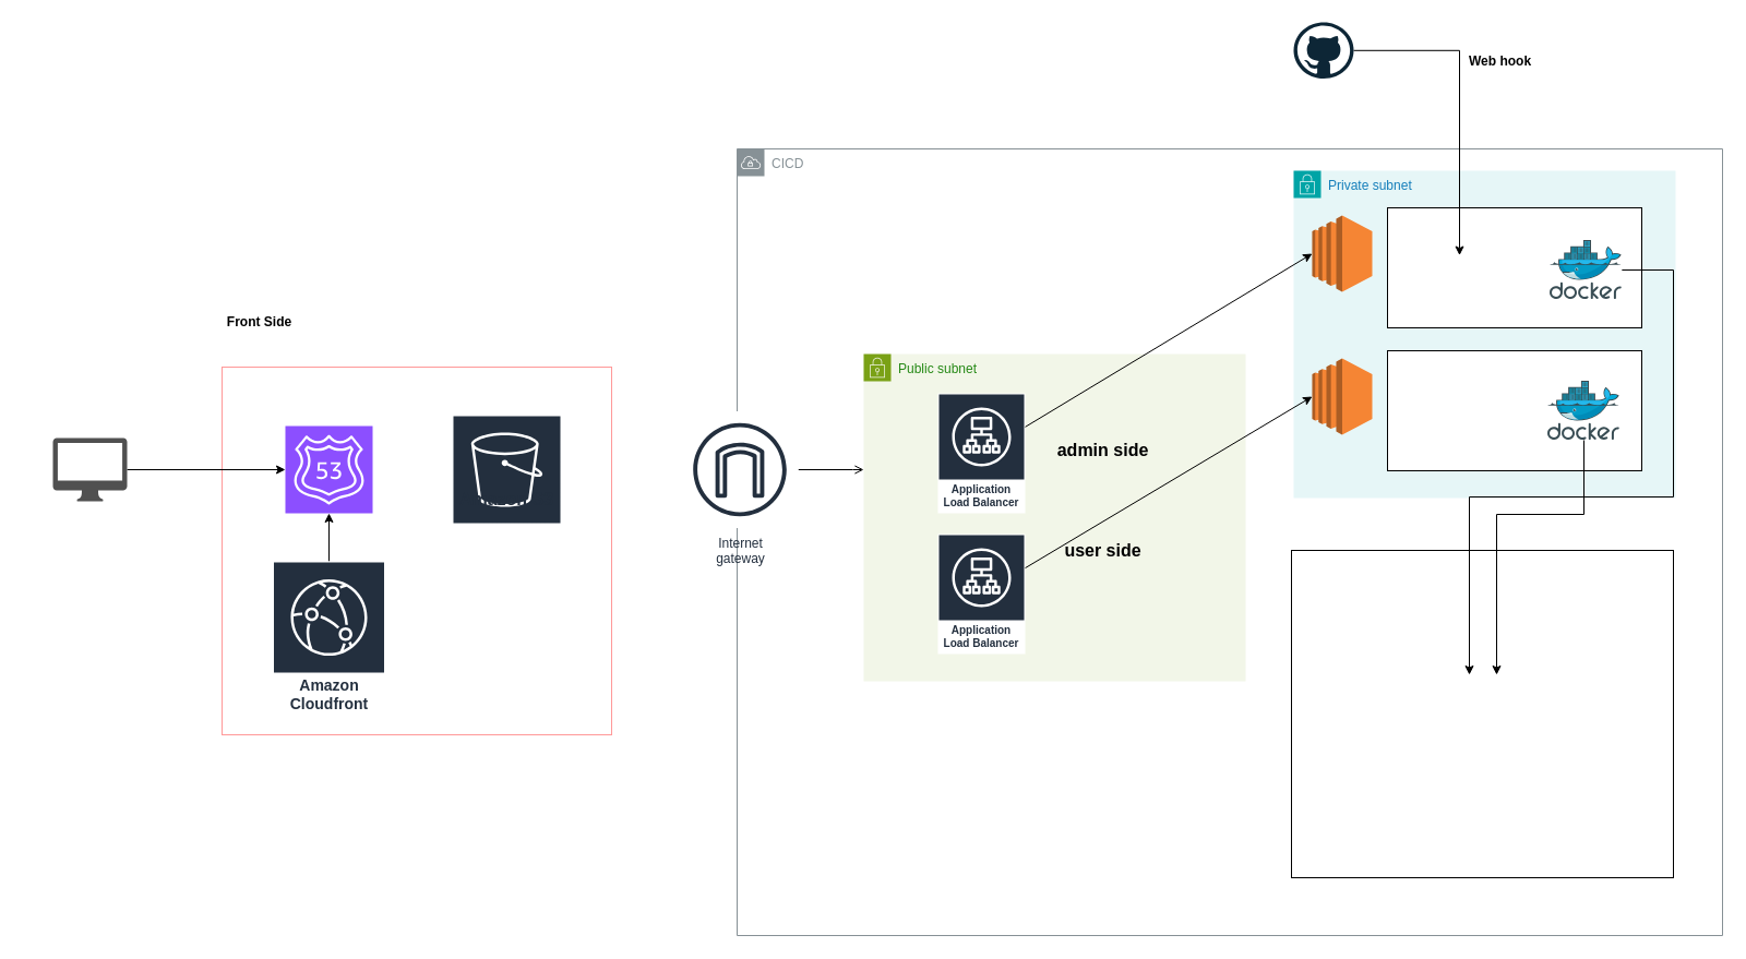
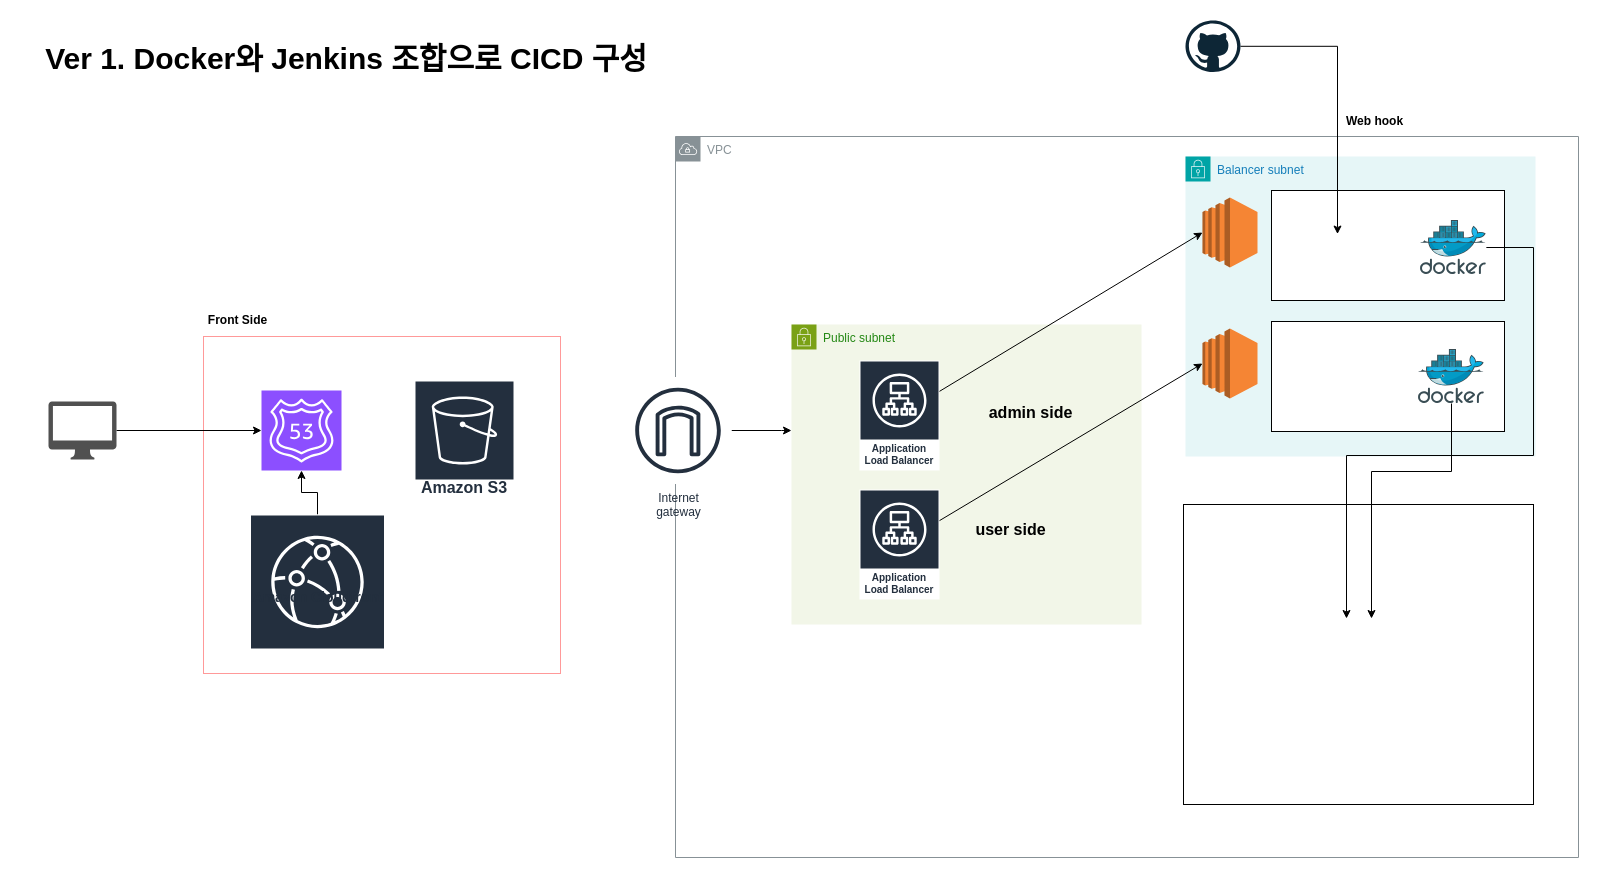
- <mxCell id="33" value="&lt;b&gt;Web hook&lt;/b&gt;" style="text;html=1;align=center;verticalAlign=middle;resizable=0;points=[];autosize=1;strokeColor=none;fillColor=none;" vertex="1" parent="1"><mxGeometry x="1336" y="43" width="75" height="26" as="geometry" /></mxCell>
+ <mxCell id="33" value="&lt;b&gt;Web hook&lt;/b&gt;" style="text;html=1;align=center;verticalAlign=middle;resizable=0;points=[];autosize=1;strokeColor=none;fillColor=none;" vertex="1" parent="1"><mxGeometry x="1336" y="108" width="75" height="26" as="geometry" /></mxCell>
+ <mxCell id="4" value="&lt;span style=&quot;font-size: 30px;&quot;&gt;&lt;b&gt;Ver 1. Docker와 Jenkins 조합으로 CICD 구성&lt;/b&gt;&lt;/span&gt;" style="text;html=1;align=center;verticalAlign=middle;whiteSpace=wrap;rounded=0;" vertex="1" parent="1"><mxGeometry x="20" y="43" width="652" height="30" as="geometry" /></mxCell>
- <mxCell id="2" value="CICD" style="sketch=0;outlineConnect=0;gradientColor=none;html=1;whiteSpace=wrap;fontSize=12;fontStyle=0;shape=mxgraph.aws4.group;grIcon=mxgraph.aws4.group_vpc;strokeColor=#879196;fillColor=none;verticalAlign=top;align=left;spacingLeft=30;fontColor=#879196;dashed=0;" vertex="1" parent="1"><mxGeometry x="675" y="136" width="903" height="721" as="geometry" /></mxCell>
+ <mxCell id="2" value="VPC" style="sketch=0;outlineConnect=0;gradientColor=none;html=1;whiteSpace=wrap;fontSize=12;fontStyle=0;shape=mxgraph.aws4.group;grIcon=mxgraph.aws4.group_vpc;strokeColor=#879196;fillColor=none;verticalAlign=top;align=left;spacingLeft=30;fontColor=#879196;dashed=0;" vertex="1" parent="1"><mxGeometry x="675" y="136" width="903" height="721" as="geometry" /></mxCell>
- <mxCell id="14" value="Private subnet" style="points=[[0,0],[0.25,0],[0.5,0],[0.75,0],[1,0],[1,0.25],[1,0.5],[1,0.75],[1,1],[0.75,1],[0.5,1],[0.25,1],[0,1],[0,0.75],[0,0.5],[0,0.25]];outlineConnect=0;gradientColor=none;html=1;whiteSpace=wrap;fontSize=12;fontStyle=0;container=1;pointerEvents=0;collapsible=0;recursiveResize=0;shape=mxgraph.aws4.group;grIcon=mxgraph.aws4.group_security_group;grStroke=0;strokeColor=#00A4A6;fillColor=#E6F6F7;verticalAlign=top;align=left;spacingLeft=30;fontColor=#147EBA;dashed=0;" vertex="1" parent="1"><mxGeometry x="1185" y="156" width="350" height="300" as="geometry" /></mxCell>
+ <mxCell id="14" value="Balancer subnet" style="points=[[0,0],[0.25,0],[0.5,0],[0.75,0],[1,0],[1,0.25],[1,0.5],[1,0.75],[1,1],[0.75,1],[0.5,1],[0.25,1],[0,1],[0,0.75],[0,0.5],[0,0.25]];outlineConnect=0;gradientColor=none;html=1;whiteSpace=wrap;fontSize=12;fontStyle=0;container=1;pointerEvents=0;collapsible=0;recursiveResize=0;shape=mxgraph.aws4.group;grIcon=mxgraph.aws4.group_security_group;grStroke=0;strokeColor=#00A4A6;fillColor=#E6F6F7;verticalAlign=top;align=left;spacingLeft=30;fontColor=#147EBA;dashed=0;" vertex="1" parent="1"><mxGeometry x="1185" y="156" width="350" height="300" as="geometry" /></mxCell>
- <mxCell id="13" value="&lt;b&gt;Front Side&lt;/b&gt;" style="text;html=1;align=center;verticalAlign=middle;resizable=0;points=[];autosize=1;strokeColor=none;fillColor=none;" vertex="1" parent="1"><mxGeometry x="198" y="282" width="77" height="26" as="geometry" /></mxCell>
+ <mxCell id="13" value="&lt;b&gt;Front Side&lt;/b&gt;" style="text;html=1;align=center;verticalAlign=middle;resizable=0;points=[];autosize=1;strokeColor=none;fillColor=none;" vertex="1" parent="1"><mxGeometry x="198" y="307" width="77" height="26" as="geometry" /></mxCell>
- <mxCell id="25" value="&lt;b&gt;&lt;font style=&quot;font-size: 16px;&quot;&gt;admin side&lt;/font&gt;&lt;/b&gt;" style="text;html=1;align=center;verticalAlign=middle;resizable=0;points=[];autosize=1;strokeColor=none;fillColor=none;" vertex="1" parent="23"><mxGeometry x="168" y="72" width="102" height="31" as="geometry" /></mxCell>
+ <mxCell id="25" value="&lt;b&gt;&lt;font style=&quot;font-size: 16px;&quot;&gt;admin side&lt;/font&gt;&lt;/b&gt;" style="text;html=1;align=center;verticalAlign=middle;resizable=0;points=[];autosize=1;strokeColor=none;fillColor=none;" vertex="1" parent="23"><mxGeometry x="188" y="72" width="102" height="31" as="geometry" /></mxCell>
- <mxCell id="10" value="&lt;font style=&quot;font-size: 16px;&quot;&gt;Amazon S3&lt;/font&gt;" style="sketch=0;outlineConnect=0;fontColor=#232F3E;gradientColor=none;strokeColor=#ffffff;fillColor=#232F3E;dashed=0;verticalLabelPosition=middle;verticalAlign=bottom;align=center;html=1;whiteSpace=wrap;fontSize=10;fontStyle=1;spacing=3;shape=mxgraph.aws4.productIcon;prIcon=mxgraph.aws4.s3;" vertex="1" parent="1"><mxGeometry x="414" y="380" width="100" height="90" as="geometry" /></mxCell>
+ <mxCell id="10" value="&lt;font style=&quot;font-size: 16px;&quot;&gt;Amazon S3&lt;/font&gt;" style="sketch=0;outlineConnect=0;fontColor=#232F3E;gradientColor=none;strokeColor=#ffffff;fillColor=#232F3E;dashed=0;verticalLabelPosition=middle;verticalAlign=bottom;align=center;html=1;whiteSpace=wrap;fontSize=10;fontStyle=1;spacing=3;shape=mxgraph.aws4.productIcon;prIcon=mxgraph.aws4.s3;" vertex="1" parent="1"><mxGeometry x="414" y="380" width="100" height="120" as="geometry" /></mxCell>
- <mxCell id="11" value="" style="edgeStyle=orthogonalEdgeStyle;rounded=0;orthogonalLoop=1;jettySize=auto;html=1;endArrow=open;" edge="1" parent="1" source="12" target="23"><mxGeometry relative="1" as="geometry"><Array as="points"><mxPoint x="781" y="430" /><mxPoint x="781" y="430" /></Array></mxGeometry></mxCell>
+ <mxCell id="11" value="" style="edgeStyle=orthogonalEdgeStyle;rounded=0;orthogonalLoop=1;jettySize=auto;html=1;" edge="1" parent="1" source="12" target="23"><mxGeometry relative="1" as="geometry"><Array as="points"><mxPoint x="781" y="430" /><mxPoint x="781" y="430" /></Array></mxGeometry></mxCell>
- <mxCell id="27" value="&lt;b&gt;&lt;font style=&quot;font-size: 16px;&quot;&gt;user side&lt;/font&gt;&lt;/b&gt;" style="text;html=1;align=center;verticalAlign=middle;resizable=0;points=[];autosize=1;strokeColor=none;fillColor=none;" vertex="1" parent="23"><mxGeometry x="175" y="164" width="88" height="31" as="geometry" /></mxCell>
+ <mxCell id="27" value="&lt;b&gt;&lt;font style=&quot;font-size: 16px;&quot;&gt;user side&lt;/font&gt;&lt;/b&gt;" style="text;html=1;align=center;verticalAlign=middle;resizable=0;points=[];autosize=1;strokeColor=none;fillColor=none;" vertex="1" parent="23"><mxGeometry x="175" y="189" width="88" height="31" as="geometry" /></mxCell>
- <mxCell id="9" value="&lt;font style=&quot;font-size: 14px;&quot;&gt;Amazon Cloudfront&lt;/font&gt;" style="sketch=0;outlineConnect=0;fontColor=#232F3E;gradientColor=none;strokeColor=#ffffff;fillColor=#232F3E;dashed=0;verticalLabelPosition=middle;verticalAlign=bottom;align=center;html=1;whiteSpace=wrap;fontSize=10;fontStyle=1;spacing=3;shape=mxgraph.aws4.productIcon;prIcon=mxgraph.aws4.cloudfront;" vertex="1" parent="1"><mxGeometry x="249.5" y="514" width="103" height="143" as="geometry" /></mxCell>
+ <mxCell id="9" value="&lt;font style=&quot;font-size: 14px;&quot;&gt;Amazon Cloudfront&lt;/font&gt;" style="sketch=0;outlineConnect=0;fontColor=#232F3E;gradientColor=none;strokeColor=#ffffff;fillColor=#232F3E;dashed=0;verticalLabelPosition=middle;verticalAlign=bottom;align=center;html=1;whiteSpace=wrap;fontSize=10;fontStyle=1;spacing=3;shape=mxgraph.aws4.productIcon;prIcon=mxgraph.aws4.cloudfront;" vertex="1" parent="1"><mxGeometry x="249.5" y="514" width="135" height="95" as="geometry" /></mxCell>
